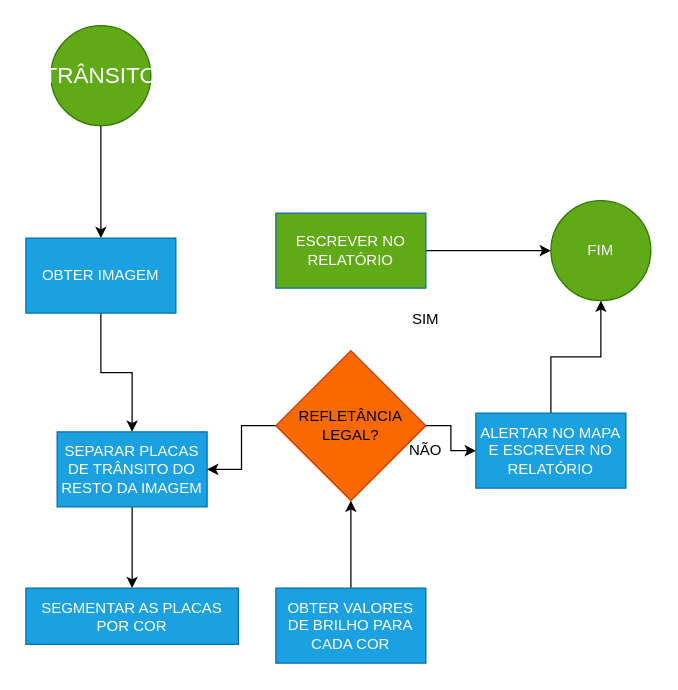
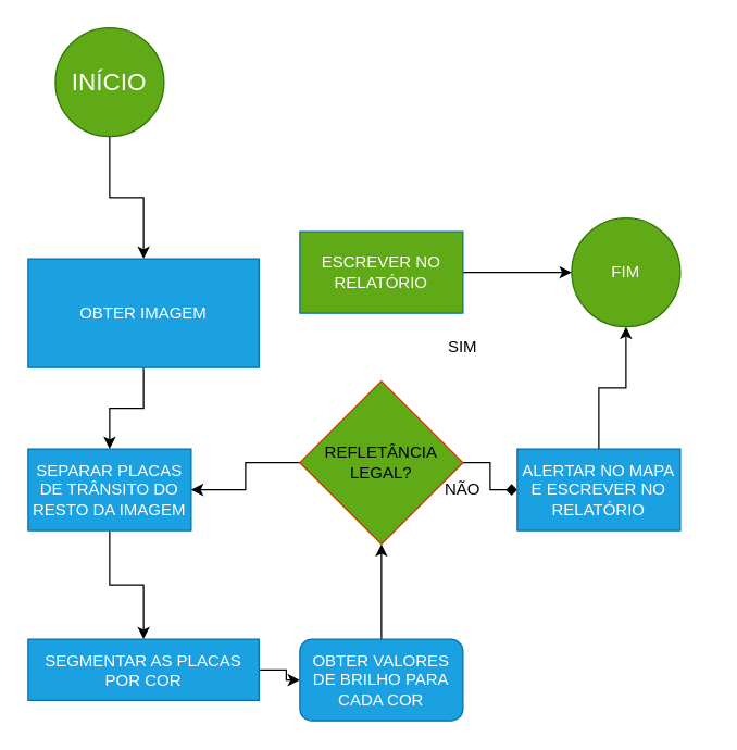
- <mxCell id="3" value="&lt;font style=&quot;font-size: 18px;&quot;&gt;TRÂNSITO&lt;/font&gt;" style="ellipse;whiteSpace=wrap;html=1;aspect=fixed;fillColor=#60a917;fontColor=#ffffff;strokeColor=#2D7600;" vertex="1" parent="1"><mxGeometry x="40" y="20" width="80" height="80" as="geometry" /></mxCell>
+ <mxCell id="3" value="&lt;font style=&quot;font-size: 18px;&quot;&gt;INÍCIO&lt;/font&gt;" style="ellipse;whiteSpace=wrap;html=1;aspect=fixed;fillColor=#60a917;fontColor=#ffffff;strokeColor=#2D7600;" vertex="1" parent="1"><mxGeometry x="40" y="20" width="80" height="80" as="geometry" /></mxCell>
- <mxCell id="21" value="FIM" style="ellipse;whiteSpace=wrap;html=1;fillColor=#60a917;strokeColor=#2D7600;fontColor=#ffffff;" vertex="1" parent="1"><mxGeometry x="440" y="160" width="80" height="80" as="geometry" /></mxCell>
+ <mxCell id="21" value="FIM" style="ellipse;whiteSpace=wrap;html=1;fillColor=#60a917;strokeColor=#2D7600;fontColor=#ffffff;" vertex="1" parent="1"><mxGeometry x="420" y="160" width="80" height="80" as="geometry" /></mxCell>
- <mxCell id="5" value="OBTER IMAGEM" style="whiteSpace=wrap;html=1;fillColor=#1ba1e2;fontColor=#ffffff;strokeColor=#006EAF;" vertex="1" parent="1"><mxGeometry x="20" y="190" width="120" height="60" as="geometry" /></mxCell>
+ <mxCell id="5" value="OBTER IMAGEM" style="whiteSpace=wrap;html=1;fillColor=#1ba1e2;fontColor=#ffffff;strokeColor=#006EAF;" vertex="1" parent="1"><mxGeometry x="20" y="190" width="170" height="80" as="geometry" /></mxCell>
- <mxCell id="14" value="&lt;font style=&quot;font-size: 12px;&quot;&gt;REFLETÂNCIA LEGAL?&lt;/font&gt;" style="rhombus;whiteSpace=wrap;html=1;fillColor=#fa6800;fontColor=#000000;strokeColor=#C73500;" vertex="1" parent="1"><mxGeometry x="220" y="280" width="120" height="120" as="geometry" /></mxCell>
+ <mxCell id="14" value="&lt;font style=&quot;font-size: 12px;&quot;&gt;REFLETÂNCIA LEGAL?&lt;/font&gt;" style="rhombus;whiteSpace=wrap;html=1;fillColor=#60a917;fontColor=#000000;strokeColor=#C73500;" vertex="1" parent="1"><mxGeometry x="220" y="280" width="120" height="120" as="geometry" /></mxCell>
- <mxCell id="12" value="" style="edgeStyle=orthogonalEdgeStyle;rounded=0;orthogonalLoop=1;jettySize=auto;html=1;" edge="1" parent="1" source="14" target="16"><mxGeometry relative="1" as="geometry" /></mxCell>
+ <mxCell id="12" value="" style="edgeStyle=orthogonalEdgeStyle;rounded=0;orthogonalLoop=1;jettySize=auto;html=1;endArrow=diamond;" edge="1" parent="1" source="14" target="16"><mxGeometry relative="1" as="geometry" /></mxCell>
- <mxCell id="7" value="SEPARAR PLACAS DE TRÂNSITO DO RESTO DA IMAGEM" style="whiteSpace=wrap;html=1;fillColor=#1ba1e2;fontColor=#ffffff;strokeColor=#006EAF;" vertex="1" parent="1"><mxGeometry x="45" y="345" width="120" height="60" as="geometry" /></mxCell>
+ <mxCell id="7" value="SEPARAR PLACAS DE TRÂNSITO DO RESTO DA IMAGEM" style="whiteSpace=wrap;html=1;fillColor=#1ba1e2;fontColor=#ffffff;strokeColor=#006EAF;" vertex="1" parent="1"><mxGeometry x="20" y="330" width="120" height="60" as="geometry" /></mxCell>
+ <mxCell id="8" value="" style="edgeStyle=orthogonalEdgeStyle;rounded=0;orthogonalLoop=1;jettySize=auto;html=1;" edge="1" parent="1" source="9" target="11"><mxGeometry relative="1" as="geometry" /></mxCell>
- <mxCell id="11" value="OBTER VALORES DE BRILHO PARA CADA COR" style="whiteSpace=wrap;html=1;fillColor=#1ba1e2;fontColor=#ffffff;strokeColor=#006EAF;" vertex="1" parent="1"><mxGeometry x="220" y="470" width="120" height="60" as="geometry" /></mxCell>
+ <mxCell id="11" value="OBTER VALORES DE BRILHO PARA CADA COR" style="whiteSpace=wrap;html=1;fillColor=#1ba1e2;fontColor=#ffffff;strokeColor=#006EAF;rounded=1;" vertex="1" parent="1"><mxGeometry x="220" y="470" width="120" height="60" as="geometry" /></mxCell>
